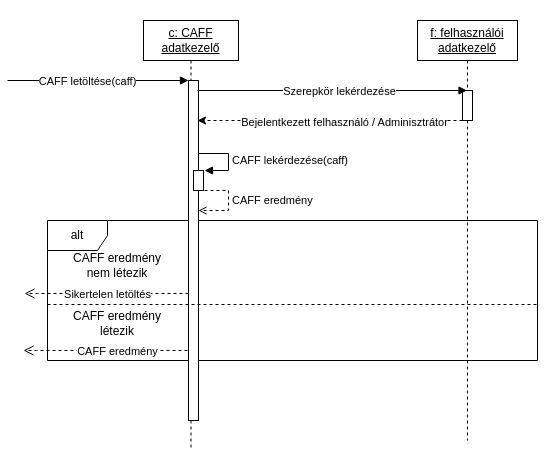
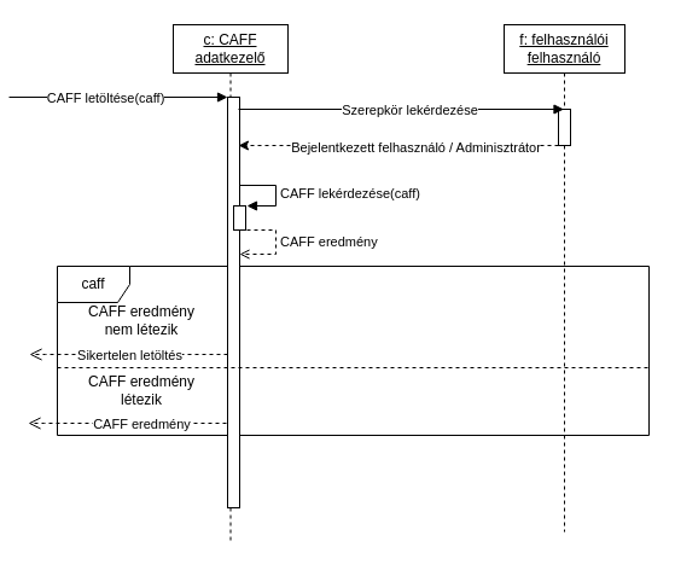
- <mxCell id="3" value="&lt;u&gt;f: felhasználói&lt;br&gt;adatkezelő&lt;/u&gt;" style="shape=umlLifeline;perimeter=lifelinePerimeter;whiteSpace=wrap;html=1;container=1;collapsible=0;recursiveResize=0;outlineConnect=0;" parent="1" vertex="1"><mxGeometry x="414" y="20" width="100" height="420" as="geometry" /></mxCell>
+ <mxCell id="3" value="&lt;u&gt;f: felhasználói&lt;br&gt;felhasználó&lt;/u&gt;" style="shape=umlLifeline;perimeter=lifelinePerimeter;whiteSpace=wrap;html=1;container=1;collapsible=0;recursiveResize=0;outlineConnect=0;" parent="1" vertex="1"><mxGeometry x="414" y="20" width="100" height="420" as="geometry" /></mxCell>
- <mxCell id="2" value="alt" style="shape=umlFrame;whiteSpace=wrap;html=1;" parent="1" vertex="1"><mxGeometry x="44" y="220" width="490" height="140" as="geometry" /></mxCell>
+ <mxCell id="2" value="caff" style="shape=umlFrame;whiteSpace=wrap;html=1;" parent="1" vertex="1"><mxGeometry x="44" y="220" width="490" height="140" as="geometry" /></mxCell>
